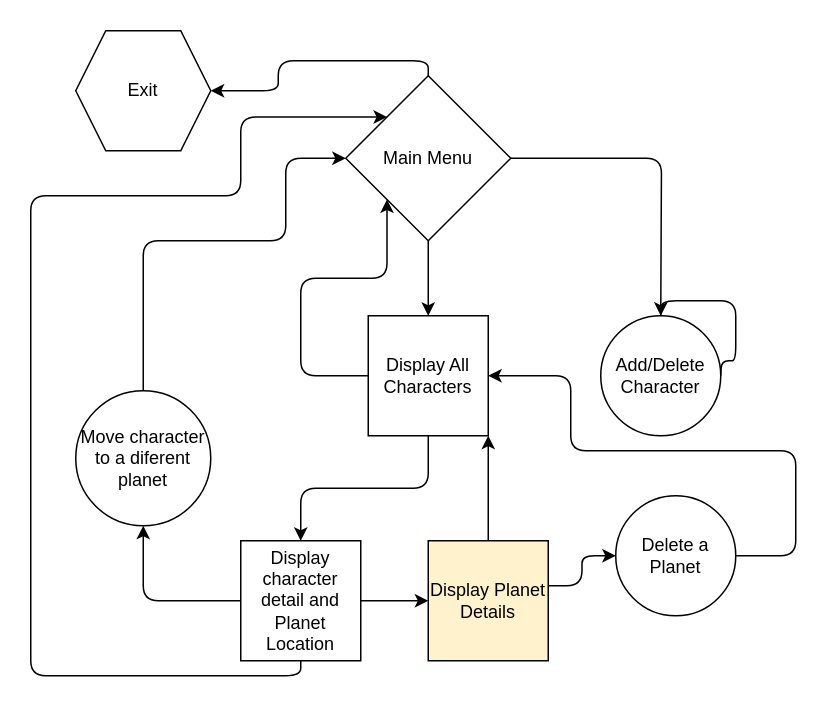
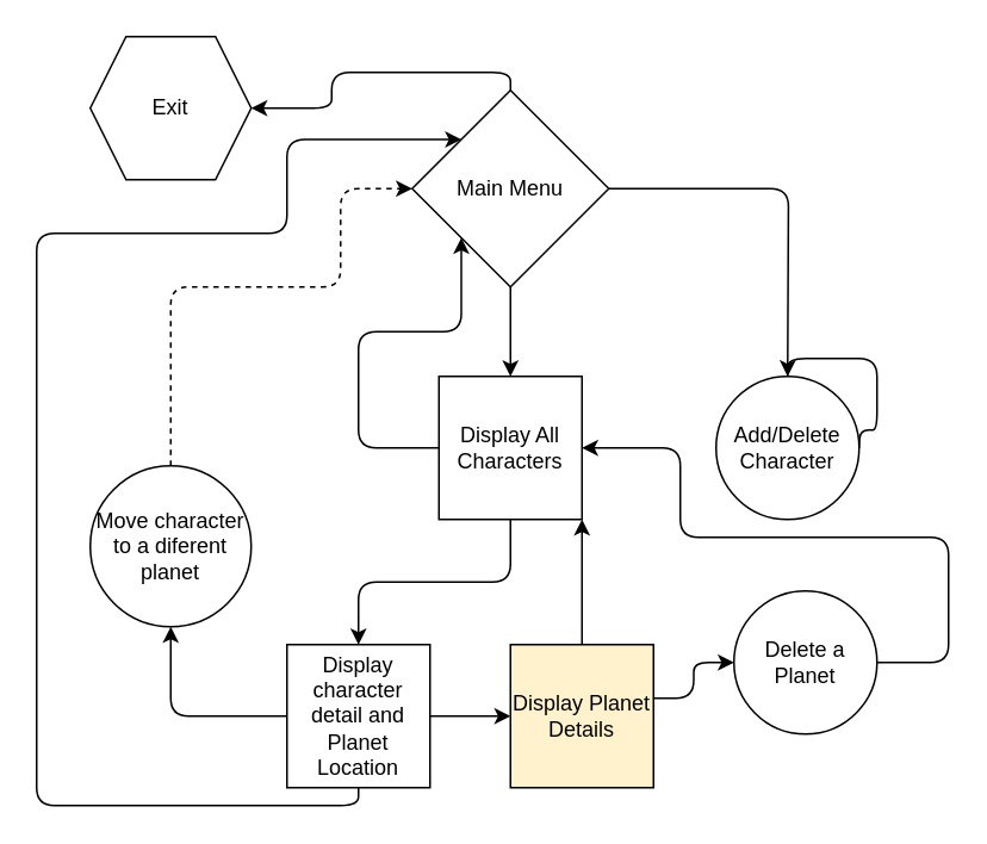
- <mxCell id="17" style="edgeStyle=orthogonalEdgeStyle;html=1;exitX=0.5;exitY=0;exitDx=0;exitDy=0;entryX=0;entryY=0.5;entryDx=0;entryDy=0;" parent="1" source="18" target="5" edge="1"><mxGeometry relative="1" as="geometry"><Array as="points"><mxPoint x="95" y="160" /><mxPoint x="190" y="160" /><mxPoint x="190" y="105" /></Array><mxPoint x="220" y="105" as="targetPoint" /></mxGeometry></mxCell>
+ <mxCell id="17" style="edgeStyle=orthogonalEdgeStyle;html=1;exitX=0.5;exitY=0;exitDx=0;exitDy=0;entryX=0;entryY=0.5;entryDx=0;entryDy=0;dashed=1;" parent="1" source="18" target="5" edge="1"><mxGeometry relative="1" as="geometry"><Array as="points"><mxPoint x="95" y="160" /><mxPoint x="190" y="160" /><mxPoint x="190" y="105" /></Array><mxPoint x="220" y="105" as="targetPoint" /></mxGeometry></mxCell>
